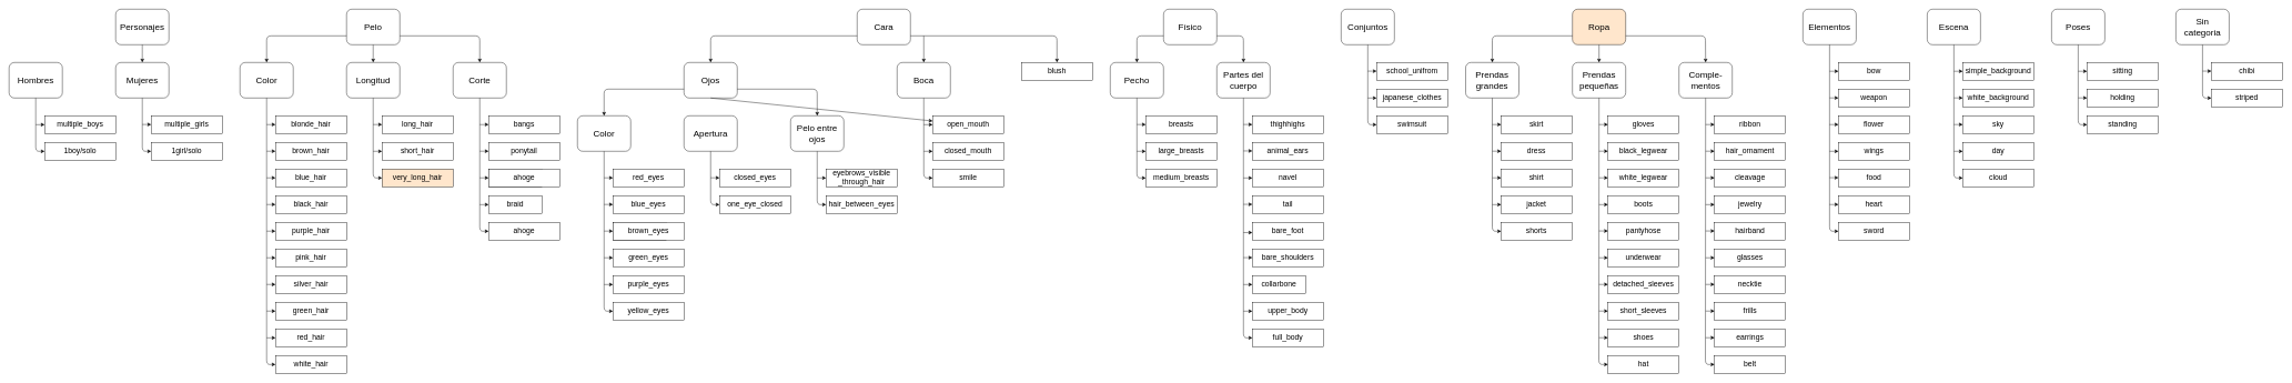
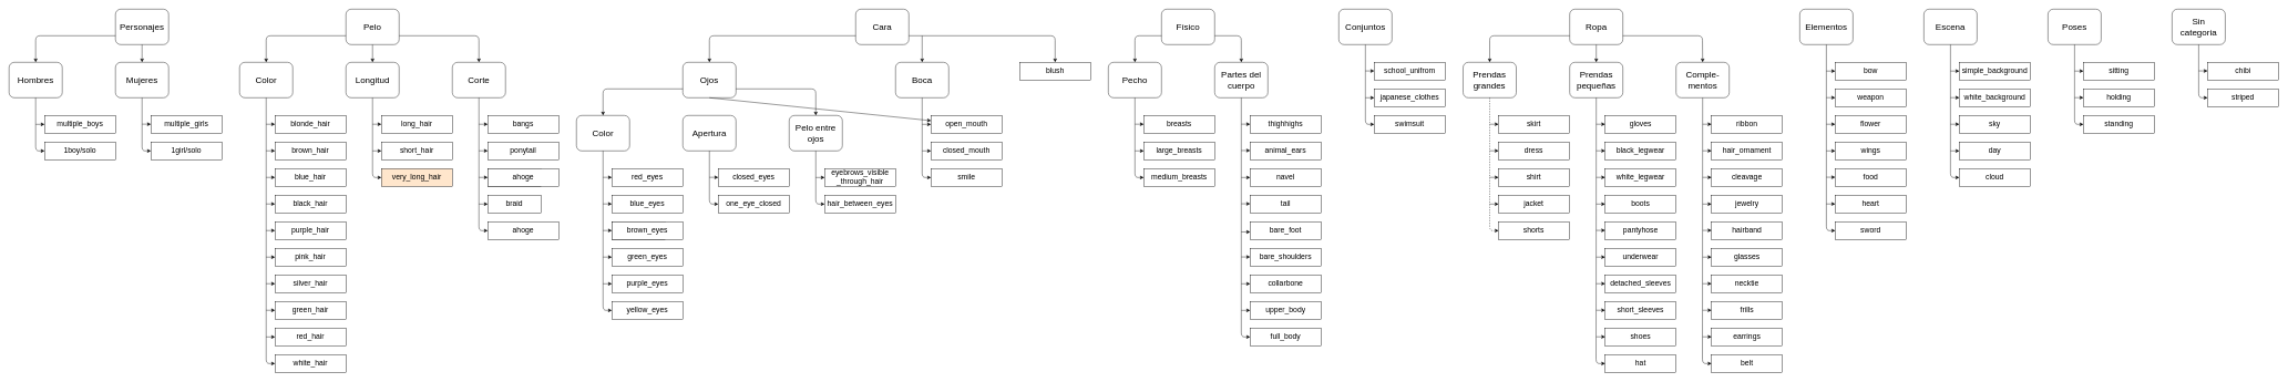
- <mxCell id="184" value="&lt;span style=&quot;font-size: 20px&quot;&gt;Ropa&lt;/span&gt;" style="rounded=1;whiteSpace=wrap;html=1;fillColor=#ffe6cc;" vertex="1" parent="1"><mxGeometry x="3540.9" y="20" width="120" height="80" as="geometry" /></mxCell>
+ <mxCell id="184" value="&lt;span style=&quot;font-size: 20px&quot;&gt;Ropa&lt;/span&gt;" style="rounded=1;whiteSpace=wrap;html=1;" vertex="1" parent="1"><mxGeometry x="3540.9" y="20" width="120" height="80" as="geometry" /></mxCell>
+ <mxCell id="75" value="" style="endArrow=classic;html=1;exitX=0;exitY=0.75;exitDx=0;exitDy=0;entryX=0.5;entryY=0;entryDx=0;entryDy=0;" edge="1" parent="1" source="2" target="4"><mxGeometry width="50" height="50" relative="1" as="geometry"><mxPoint x="20" y="120" as="sourcePoint" /><mxPoint x="70" y="70" as="targetPoint" /><Array as="points"><mxPoint x="80" y="80" /></Array></mxGeometry></mxCell>
- <mxCell id="131" value="" style="endArrow=classic;html=1;exitX=0.5;exitY=1;exitDx=0;exitDy=0;entryX=0;entryY=0.5;entryDx=0;entryDy=0;" edge="1" parent="1" source="125" target="130"><mxGeometry width="50" height="50" relative="1" as="geometry"><mxPoint x="3330.43" y="450" as="sourcePoint" /><mxPoint x="3380.43" y="400" as="targetPoint" /><Array as="points"><mxPoint x="3360.43" y="520" /></Array></mxGeometry></mxCell>
+ <mxCell id="131" value="" style="endArrow=classic;html=1;exitX=0.5;exitY=1;exitDx=0;exitDy=0;entryX=0;entryY=0.5;entryDx=0;entryDy=0;dashed=1;" edge="1" parent="1" source="125" target="130"><mxGeometry width="50" height="50" relative="1" as="geometry"><mxPoint x="3330.43" y="450" as="sourcePoint" /><mxPoint x="3380.43" y="400" as="targetPoint" /><Array as="points"><mxPoint x="3360.43" y="520" /></Array></mxGeometry></mxCell>
- <mxCell id="182" value="&lt;span style=&quot;font-size: 17px&quot;&gt;collarbone&lt;/span&gt;" style="rounded=0;whiteSpace=wrap;html=1;" vertex="1" parent="1"><mxGeometry x="2820" y="620" width="120" height="40" as="geometry" /></mxCell>
+ <mxCell id="182" value="&lt;span style=&quot;font-size: 17px&quot;&gt;collarbone&lt;/span&gt;" style="rounded=0;whiteSpace=wrap;html=1;" vertex="1" parent="1"><mxGeometry x="2820" y="620" width="160" height="40" as="geometry" /></mxCell>
